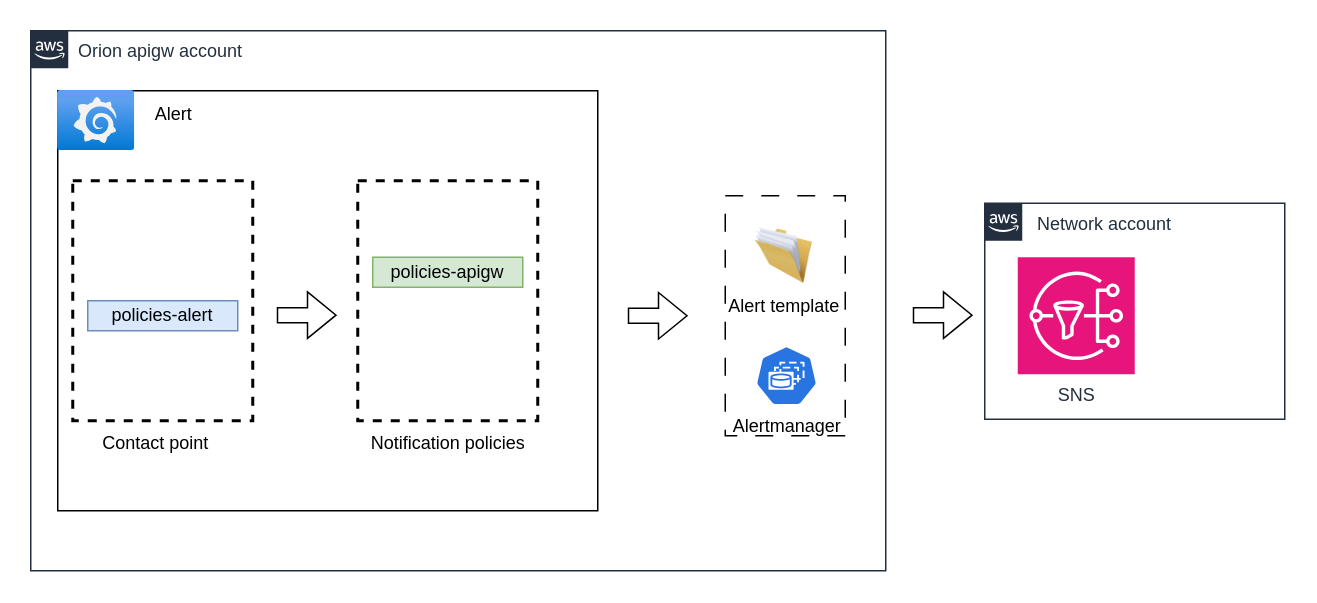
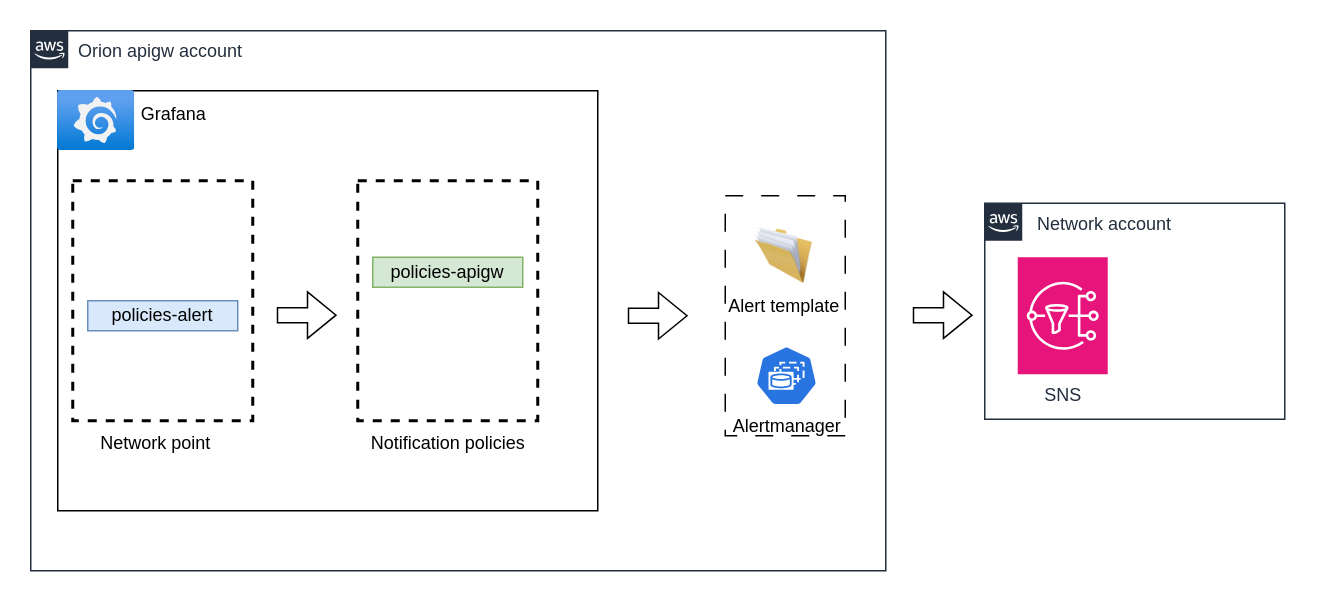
- <mxCell id="18" value="Alert" style="text;html=1;align=center;verticalAlign=middle;resizable=0;points=[];autosize=1;strokeColor=none;fillColor=none;" vertex="1" parent="13"><mxGeometry x="60" y="41" width="70" height="30" as="geometry" /></mxCell>
+ <mxCell id="18" value="Grafana" style="text;html=1;align=center;verticalAlign=middle;resizable=0;points=[];autosize=1;strokeColor=none;fillColor=none;" vertex="1" parent="13"><mxGeometry x="60" y="41" width="70" height="30" as="geometry" /></mxCell>
- <mxCell id="11" value="SNS" style="sketch=0;points=[[0,0,0],[0.25,0,0],[0.5,0,0],[0.75,0,0],[1,0,0],[0,1,0],[0.25,1,0],[0.5,1,0],[0.75,1,0],[1,1,0],[0,0.25,0],[0,0.5,0],[0,0.75,0],[1,0.25,0],[1,0.5,0],[1,0.75,0]];outlineConnect=0;fontColor=#232F3E;fillColor=#E7157B;strokeColor=#ffffff;dashed=0;verticalLabelPosition=bottom;verticalAlign=top;align=center;html=1;fontSize=12;fontStyle=0;aspect=fixed;shape=mxgraph.aws4.resourceIcon;resIcon=mxgraph.aws4.sns;" vertex="1" parent="1"><mxGeometry x="678" y="171" width="78" height="78" as="geometry" /></mxCell>
+ <mxCell id="11" value="SNS" style="sketch=0;points=[[0,0,0],[0.25,0,0],[0.5,0,0],[0.75,0,0],[1,0,0],[0,1,0],[0.25,1,0],[0.5,1,0],[0.75,1,0],[1,1,0],[0,0.25,0],[0,0.5,0],[0,0.75,0],[1,0.25,0],[1,0.5,0],[1,0.75,0]];outlineConnect=0;fontColor=#232F3E;fillColor=#E7157B;strokeColor=#ffffff;dashed=0;verticalLabelPosition=bottom;verticalAlign=top;align=center;html=1;fontSize=12;fontStyle=0;aspect=fixed;shape=mxgraph.aws4.resourceIcon;resIcon=mxgraph.aws4.sns;" vertex="1" parent="1"><mxGeometry x="678" y="171" width="60" height="78" as="geometry" /></mxCell>
- <mxCell id="7" value="Contact point" style="text;html=1;align=center;verticalAlign=middle;resizable=0;points=[];autosize=1;strokeColor=none;fillColor=none;" vertex="1" parent="1"><mxGeometry x="58" y="280" width="90" height="30" as="geometry" /></mxCell>
+ <mxCell id="7" value="Network point" style="text;html=1;align=center;verticalAlign=middle;resizable=0;points=[];autosize=1;strokeColor=none;fillColor=none;" vertex="1" parent="1"><mxGeometry x="58" y="280" width="90" height="30" as="geometry" /></mxCell>
